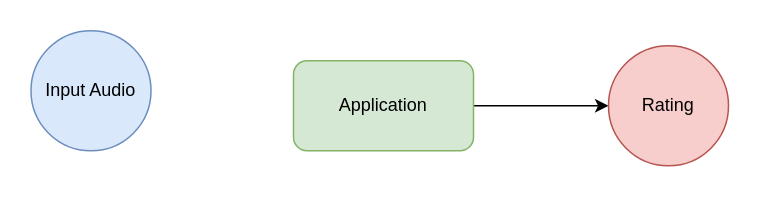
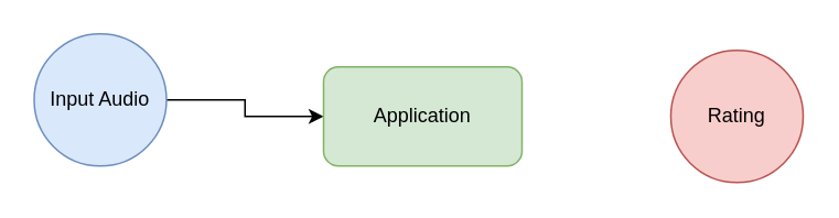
+ <mxCell id="2" style="edgeStyle=orthogonalEdgeStyle;rounded=0;orthogonalLoop=1;jettySize=auto;html=1;entryX=0;entryY=0.5;entryDx=0;entryDy=0;" edge="1" parent="1" source="3" target="5"><mxGeometry relative="1" as="geometry" /></mxCell>
- <mxCell id="4" style="edgeStyle=orthogonalEdgeStyle;rounded=0;orthogonalLoop=1;jettySize=auto;html=1;entryX=0;entryY=0.5;entryDx=0;entryDy=0;" edge="1" parent="1" source="5" target="6"><mxGeometry relative="1" as="geometry" /></mxCell>
